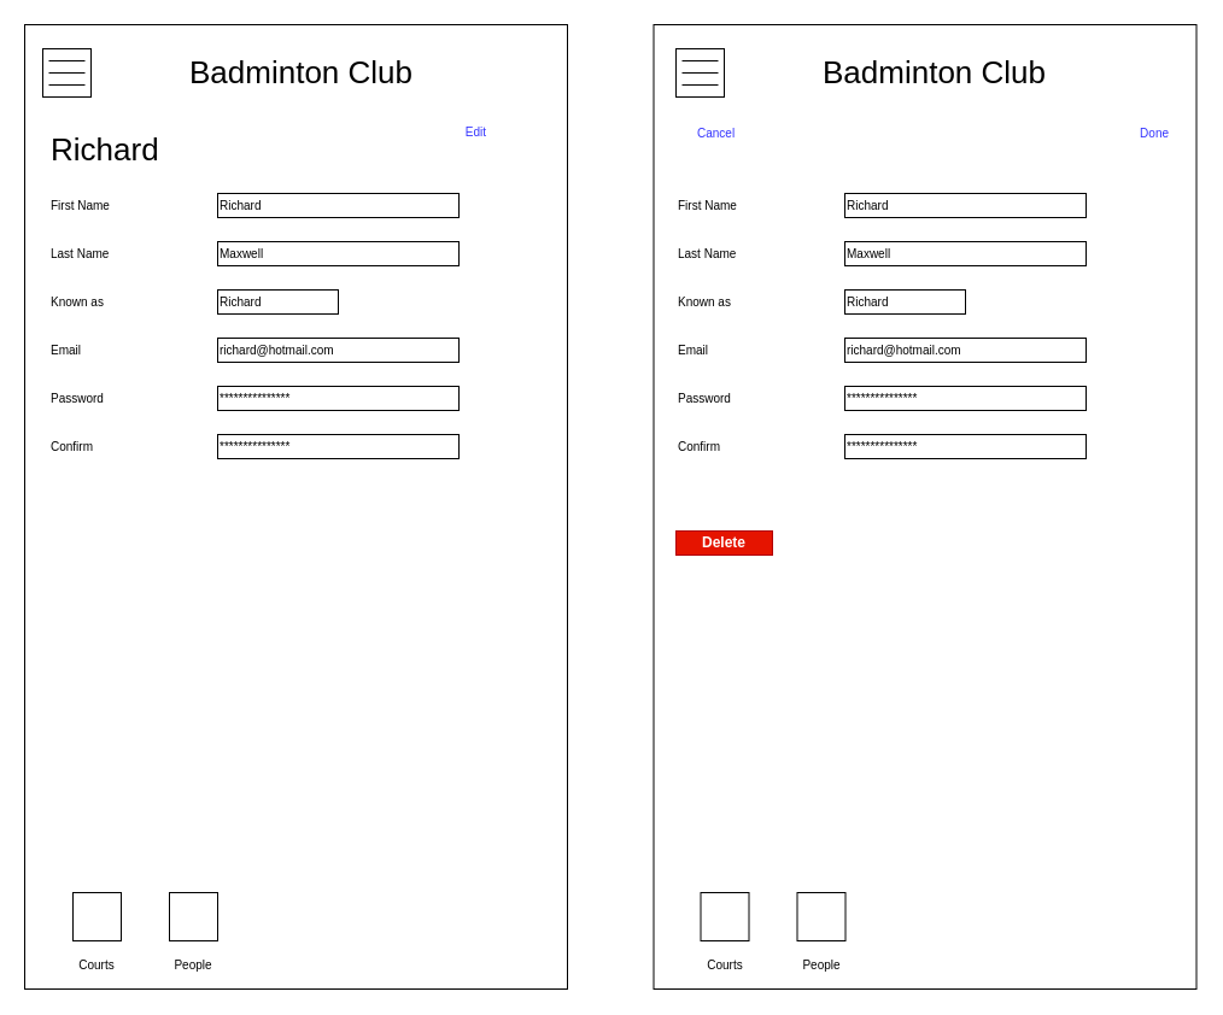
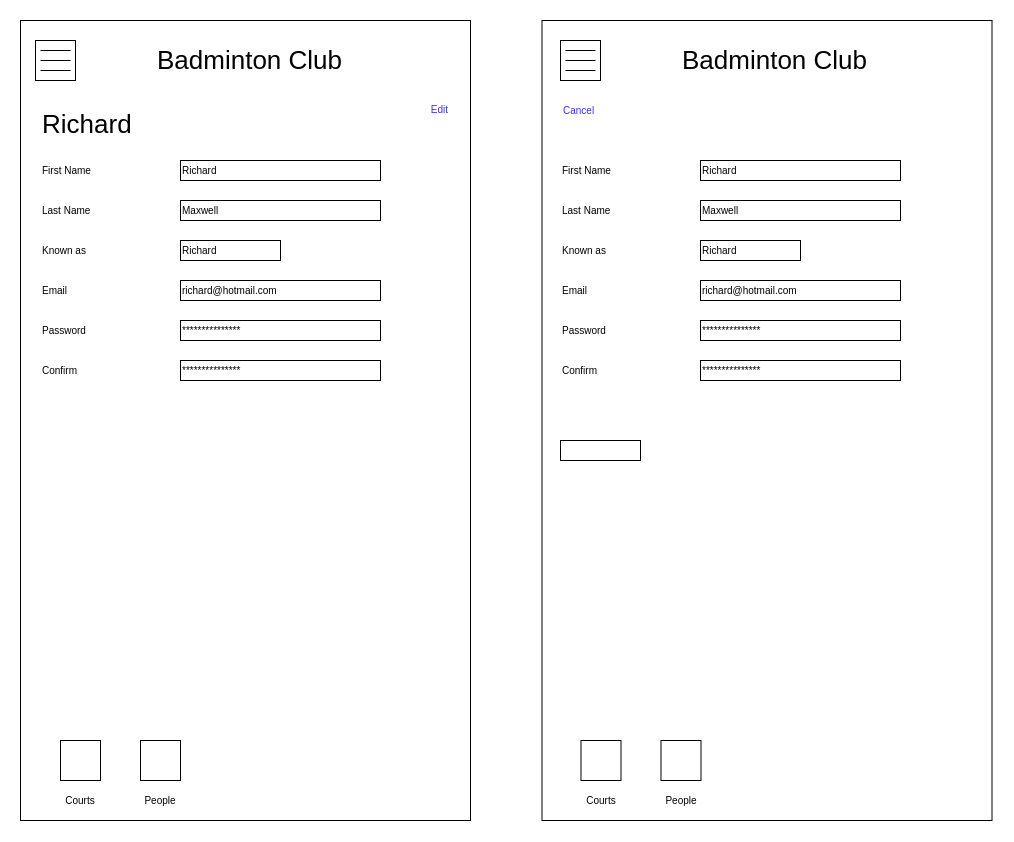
- <mxCell id="33" value="&lt;font style=&quot;font-size: 10px&quot; color=&quot;#3333ff&quot;&gt;Edit&lt;/font&gt;" style="text;html=1;align=right;verticalAlign=middle;whiteSpace=wrap;rounded=0;strokeColor=none;" parent="1" vertex="1"><mxGeometry x="335" y="99" width="70" height="20" as="geometry" /></mxCell>
+ <mxCell id="33" value="&lt;font style=&quot;font-size: 10px&quot; color=&quot;#3333ff&quot;&gt;Edit&lt;/font&gt;" style="text;html=1;align=right;verticalAlign=middle;whiteSpace=wrap;rounded=0;strokeColor=none;" parent="1" vertex="1"><mxGeometry x="380" y="99" width="70" height="20" as="geometry" /></mxCell>
- <mxCell id="35" value="&lt;font style=&quot;font-size: 10px&quot; color=&quot;#3333ff&quot;&gt;Cancel&lt;/font&gt;" style="text;html=1;align=left;verticalAlign=middle;whiteSpace=wrap;rounded=0;strokeColor=none;" parent="1" vertex="1"><mxGeometry x="575.5" y="100" width="60" height="20" as="geometry" /></mxCell>
+ <mxCell id="35" value="&lt;font style=&quot;font-size: 10px&quot; color=&quot;#3333ff&quot;&gt;Cancel&lt;/font&gt;" style="text;html=1;align=left;verticalAlign=middle;whiteSpace=wrap;rounded=0;strokeColor=none;" parent="1" vertex="1"><mxGeometry x="560.5" y="100" width="60" height="20" as="geometry" /></mxCell>
- <mxCell id="34" value="&lt;font style=&quot;font-size: 10px&quot; color=&quot;#3333ff&quot;&gt;Done&lt;/font&gt;" style="text;html=1;align=right;verticalAlign=middle;whiteSpace=wrap;rounded=0;strokeColor=none;" parent="1" vertex="1"><mxGeometry x="890" y="100" width="81" height="20" as="geometry" /></mxCell>
- <mxCell id="32" value="&lt;b&gt;&lt;font color=&quot;#ffffff&quot;&gt;Delete&lt;/font&gt;&lt;/b&gt;" style="text;html=1;strokeColor=#B20000;fillColor=#e51400;align=center;verticalAlign=middle;whiteSpace=wrap;rounded=0;fontColor=#ffffff;" parent="1" vertex="1"><mxGeometry x="560" y="440" width="80" height="20" as="geometry" /></mxCell>
